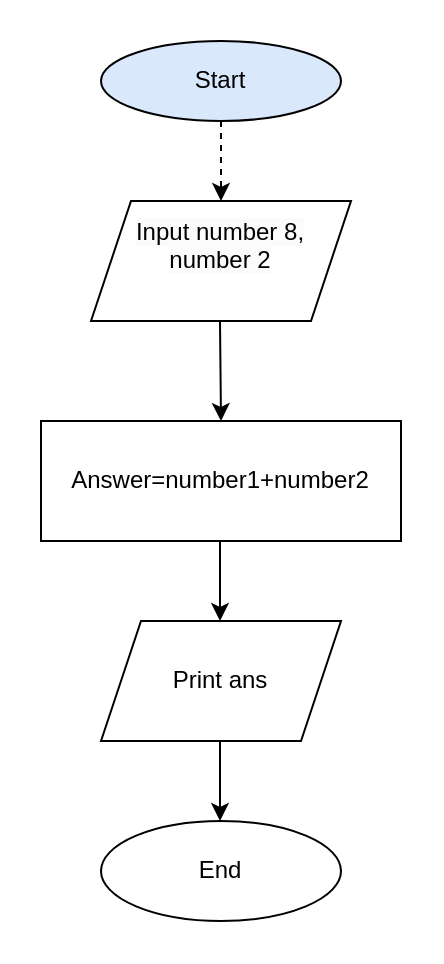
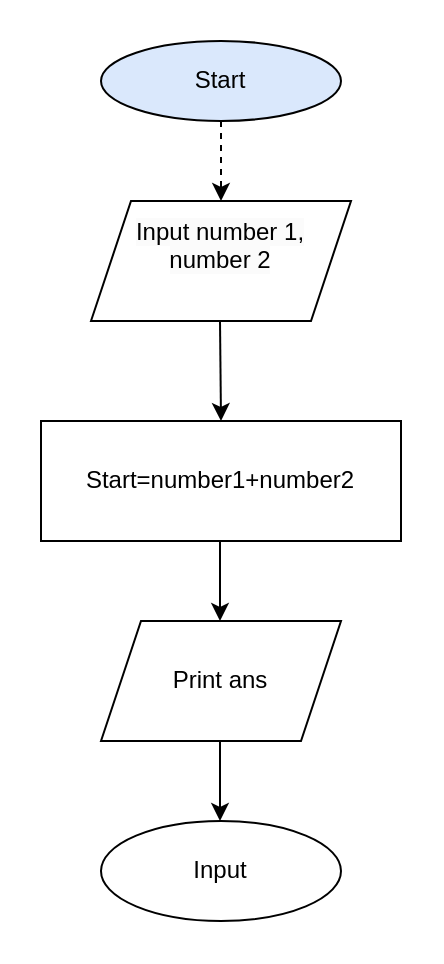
- <mxCell id="4" value="&#10;&lt;span style=&quot;color: rgb(0, 0, 0); font-family: Helvetica; font-size: 12px; font-style: normal; font-variant-ligatures: normal; font-variant-caps: normal; font-weight: 400; letter-spacing: normal; orphans: 2; text-align: center; text-indent: 0px; text-transform: none; widows: 2; word-spacing: 0px; -webkit-text-stroke-width: 0px; background-color: rgb(251, 251, 251); text-decoration-thickness: initial; text-decoration-style: initial; text-decoration-color: initial; float: none; display: inline !important;&quot;&gt;Input number 8, number 2&lt;/span&gt;&#10;&#10;" style="shape=parallelogram;perimeter=parallelogramPerimeter;whiteSpace=wrap;html=1;fixedSize=1;" vertex="1" parent="1"><mxGeometry x="45" y="100" width="130" height="60" as="geometry" /></mxCell>
+ <mxCell id="4" value="&#10;&lt;span style=&quot;color: rgb(0, 0, 0); font-family: Helvetica; font-size: 12px; font-style: normal; font-variant-ligatures: normal; font-variant-caps: normal; font-weight: 400; letter-spacing: normal; orphans: 2; text-align: center; text-indent: 0px; text-transform: none; widows: 2; word-spacing: 0px; -webkit-text-stroke-width: 0px; background-color: rgb(251, 251, 251); text-decoration-thickness: initial; text-decoration-style: initial; text-decoration-color: initial; float: none; display: inline !important;&quot;&gt;Input number 1, number 2&lt;/span&gt;&#10;&#10;" style="shape=parallelogram;perimeter=parallelogramPerimeter;whiteSpace=wrap;html=1;fixedSize=1;" vertex="1" parent="1"><mxGeometry x="45" y="100" width="130" height="60" as="geometry" /></mxCell>
- <mxCell id="3" value="Answer=number1+number2" style="rounded=0;whiteSpace=wrap;html=1;" vertex="1" parent="1"><mxGeometry x="20" y="210" width="180" height="60" as="geometry" /></mxCell>
+ <mxCell id="3" value="Start=number1+number2" style="rounded=0;whiteSpace=wrap;html=1;" vertex="1" parent="1"><mxGeometry x="20" y="210" width="180" height="60" as="geometry" /></mxCell>
- <mxCell id="6" value="End" style="ellipse;whiteSpace=wrap;html=1;" vertex="1" parent="1"><mxGeometry x="50" y="410" width="120" height="50" as="geometry" /></mxCell>
+ <mxCell id="6" value="Input" style="ellipse;whiteSpace=wrap;html=1;" vertex="1" parent="1"><mxGeometry x="50" y="410" width="120" height="50" as="geometry" /></mxCell>
